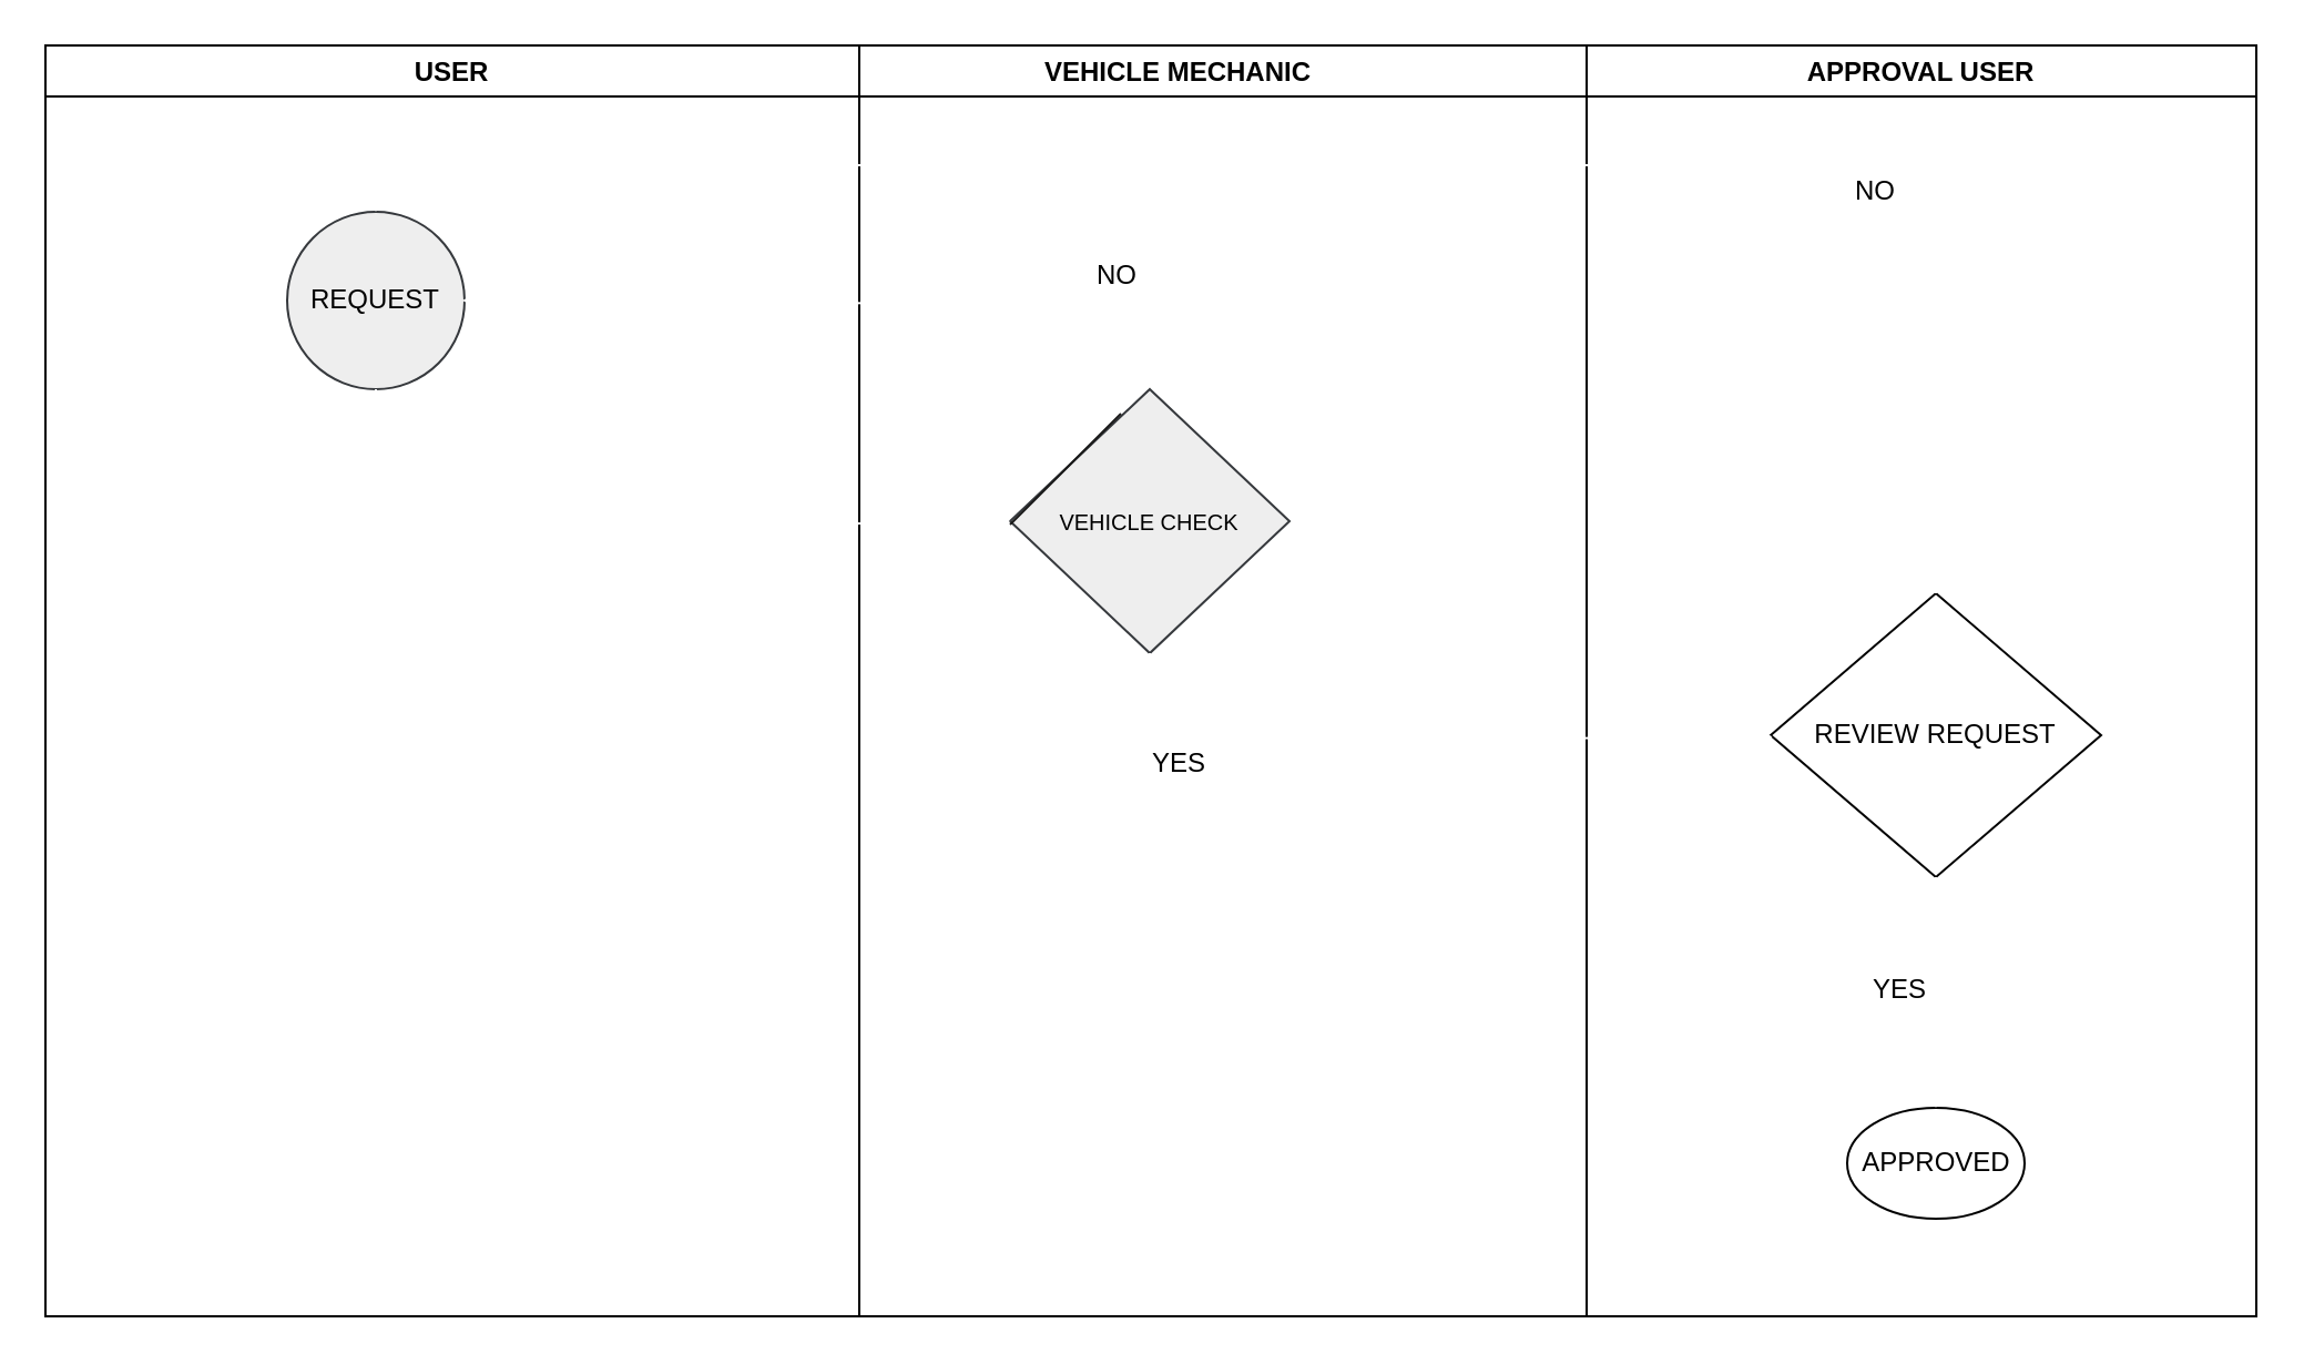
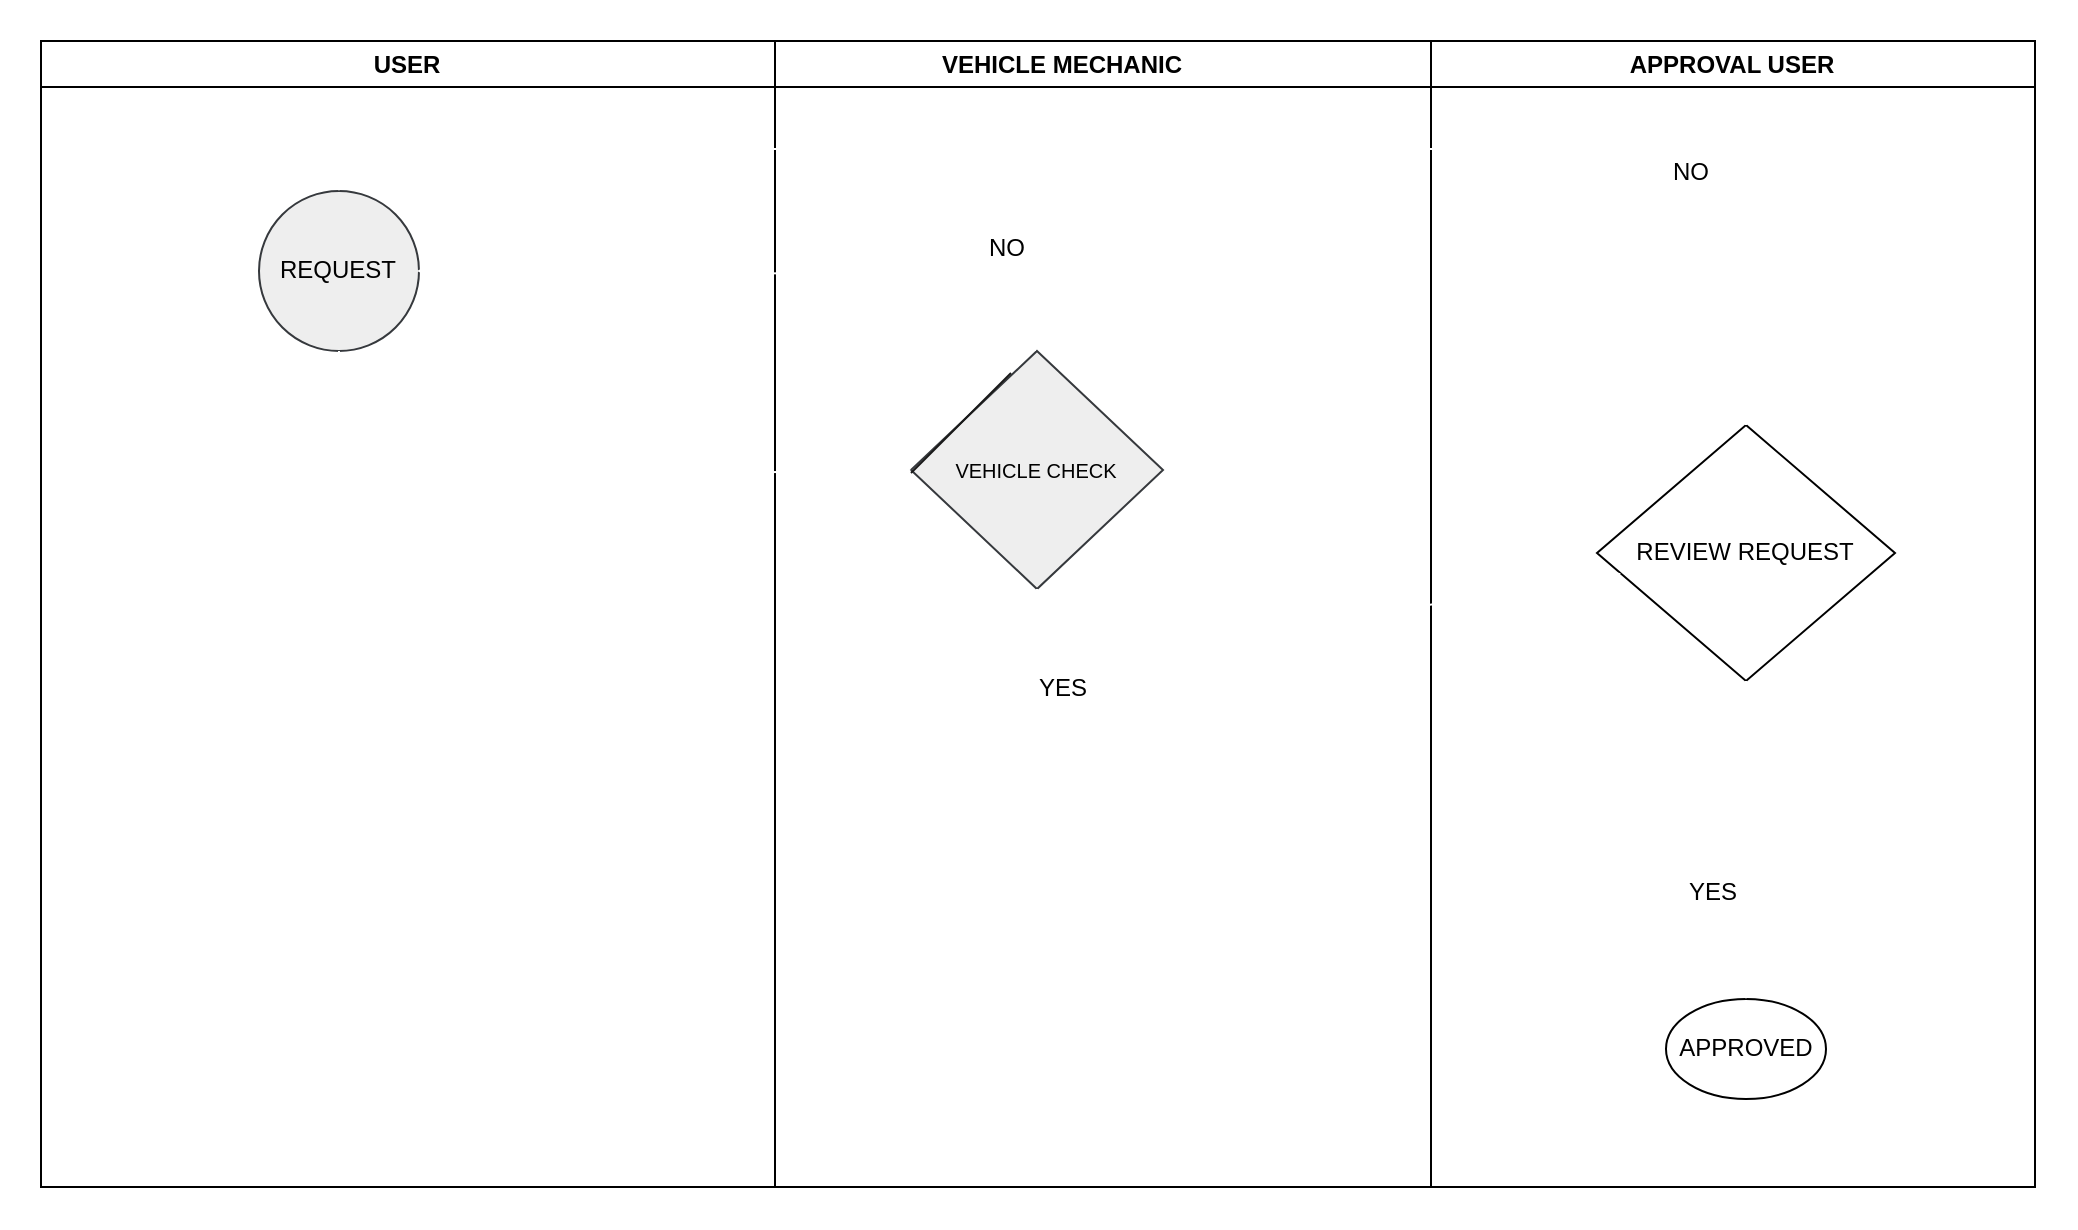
- <mxCell id="9" value="&lt;font color=&quot;#000000&quot;&gt;REVIEW REQUEST&lt;/font&gt;" style="rhombus;whiteSpace=wrap;html=1;fillColor=#FFFFFF;" parent="8" vertex="1"><mxGeometry x="83" y="247" width="149" height="128" as="geometry" /></mxCell>
+ <mxCell id="9" value="&lt;font color=&quot;#000000&quot;&gt;REVIEW REQUEST&lt;/font&gt;" style="rhombus;whiteSpace=wrap;html=1;fillColor=#FFFFFF;" parent="8" vertex="1"><mxGeometry x="83" y="192" width="149" height="128" as="geometry" /></mxCell>
